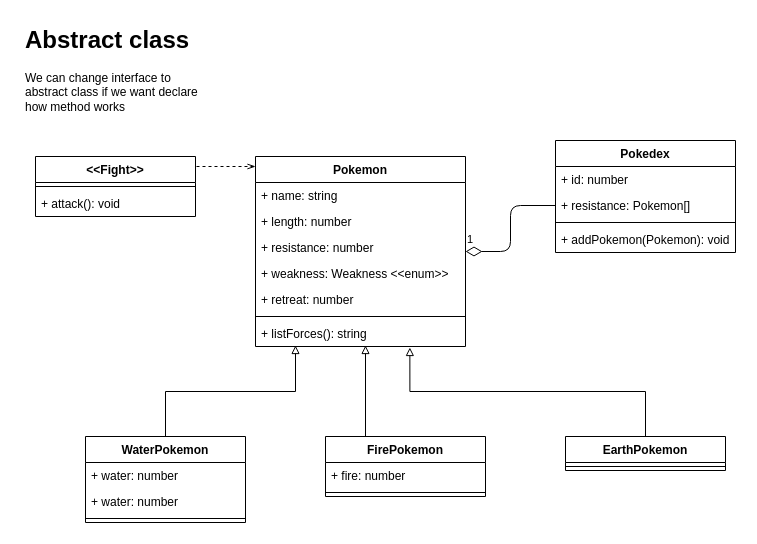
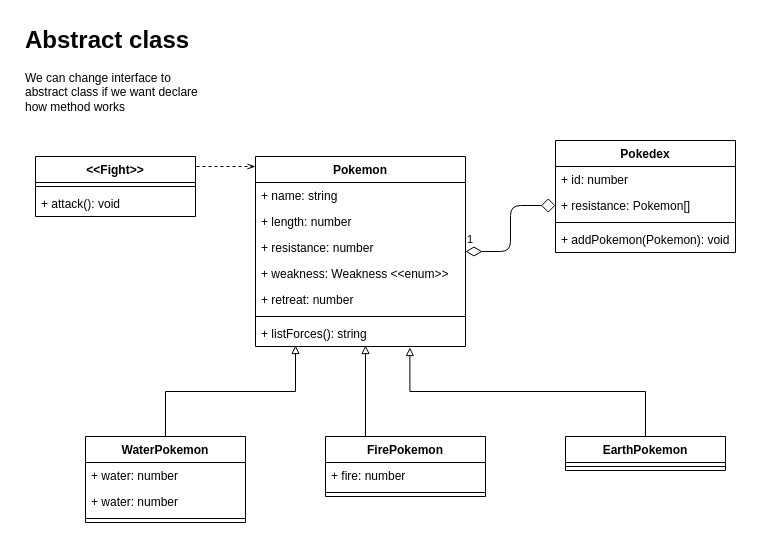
- <mxCell id="15" value="1" style="endArrow=none;html=1;endSize=12;startArrow=diamondThin;startSize=14;startFill=0;edgeStyle=orthogonalEdgeStyle;align=left;verticalAlign=bottom;endFill=0;" edge="1" parent="1" source="7" target="4"><mxGeometry x="-1" y="3" relative="1" as="geometry"><mxPoint x="415" y="336" as="sourcePoint" /><mxPoint x="575" y="336" as="targetPoint" /></mxGeometry></mxCell>
+ <mxCell id="15" value="1" style="endArrow=diamond;html=1;endSize=12;startArrow=diamondThin;startSize=14;startFill=0;edgeStyle=orthogonalEdgeStyle;align=left;verticalAlign=bottom;endFill=0;" edge="1" parent="1" source="7" target="4"><mxGeometry x="-1" y="3" relative="1" as="geometry"><mxPoint x="415" y="336" as="sourcePoint" /><mxPoint x="575" y="336" as="targetPoint" /></mxGeometry></mxCell>
